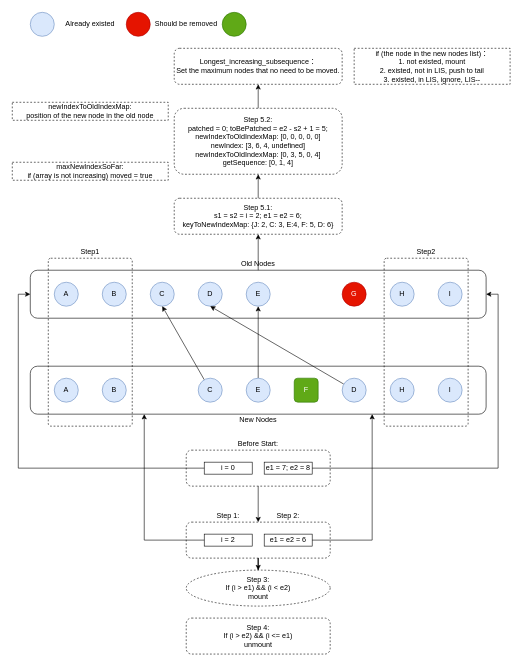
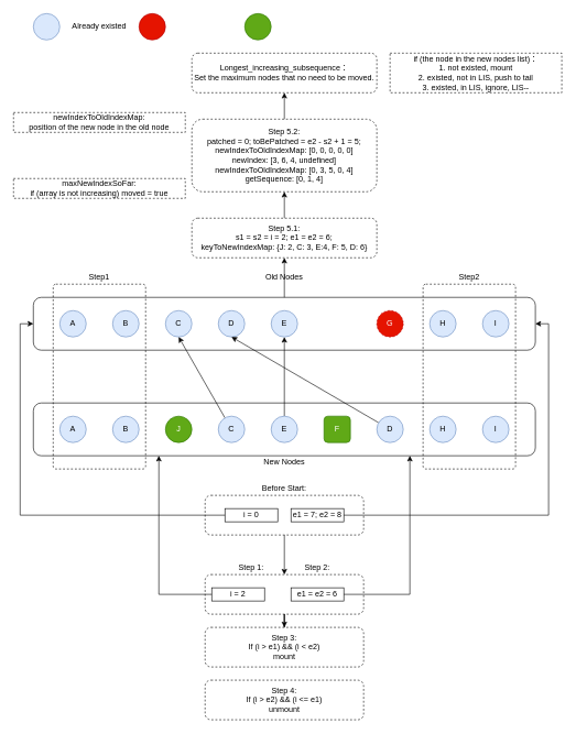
- <mxCell id="52" value="Should be removed" style="text;html=1;strokeColor=none;fillColor=none;align=center;verticalAlign=middle;whiteSpace=wrap;rounded=0;" parent="48" vertex="1"><mxGeometry x="200" width="120" height="40" as="geometry" /></mxCell>
- <mxCell id="26" value="Old Nodes" style="text;html=1;strokeColor=none;fillColor=none;align=center;verticalAlign=middle;whiteSpace=wrap;rounded=0;" parent="1" vertex="1"><mxGeometry x="390" y="430" width="80" height="20" as="geometry" /></mxCell>
+ <mxCell id="26" value="Old Nodes" style="text;html=1;strokeColor=none;fillColor=none;align=center;verticalAlign=middle;whiteSpace=wrap;rounded=0;" parent="1" vertex="1"><mxGeometry x="390" y="410" width="80" height="20" as="geometry" /></mxCell>
- <mxCell id="11" value="G" style="ellipse;whiteSpace=wrap;html=1;aspect=fixed;fillColor=#e51400;strokeColor=#B20000;fontColor=#ffffff;" parent="1" vertex="1"><mxGeometry x="570" y="470" width="40" height="40" as="geometry" /></mxCell>
+ <mxCell id="11" value="G" style="ellipse;whiteSpace=wrap;html=1;aspect=fixed;fillColor=#e51400;strokeColor=#B20000;fontColor=#ffffff;dashed=1;" parent="1" vertex="1"><mxGeometry x="570" y="470" width="40" height="40" as="geometry" /></mxCell>
+ <mxCell id="25" value="J" style="ellipse;whiteSpace=wrap;html=1;aspect=fixed;fillColor=#60a917;strokeColor=#2D7600;fontColor=#ffffff;" parent="1" vertex="1"><mxGeometry x="250" y="630" width="40" height="40" as="geometry" /></mxCell>
- <mxCell id="39" value="i = 2" style="text;html=1;strokeColor=default;fillColor=none;align=center;verticalAlign=middle;whiteSpace=wrap;rounded=0;" parent="1" vertex="1"><mxGeometry x="340" y="890" width="80" height="20" as="geometry" /></mxCell>
+ <mxCell id="39" value="i = 2" style="text;html=1;strokeColor=default;fillColor=none;align=center;verticalAlign=middle;whiteSpace=wrap;rounded=0;" parent="1" vertex="1"><mxGeometry x="320" y="890" width="80" height="20" as="geometry" /></mxCell>
- <mxCell id="46" value="Step 3:&lt;br&gt;If (i &amp;gt; e1) &amp;amp;&amp;amp; (i &amp;lt; e2)&lt;br&gt;mount" style="ellipse;whiteSpace=wrap;html=1;dashed=1;strokeColor=default;fillColor=none;" parent="1" vertex="1"><mxGeometry x="310" y="950" width="240" height="60" as="geometry" /></mxCell>
+ <mxCell id="46" value="Step 3:&lt;br&gt;If (i &amp;gt; e1) &amp;amp;&amp;amp; (i &amp;lt; e2)&lt;br&gt;mount" style="rounded=1;whiteSpace=wrap;html=1;dashed=1;strokeColor=default;fillColor=none;" parent="1" vertex="1"><mxGeometry x="310" y="950" width="240" height="60" as="geometry" /></mxCell>
